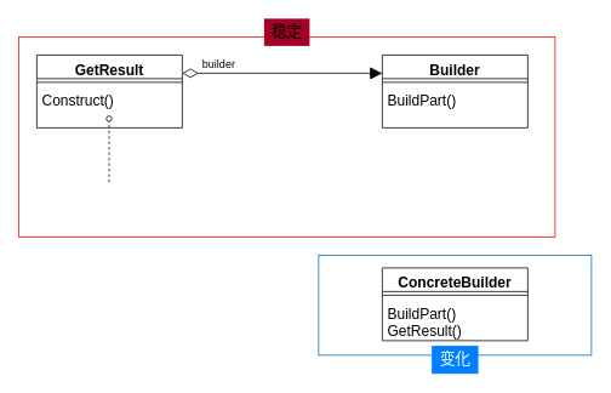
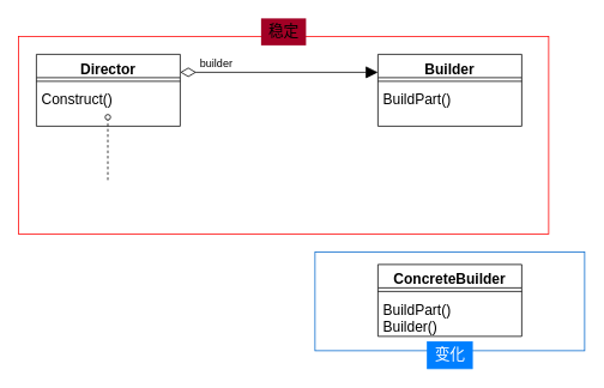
- <mxCell id="4" value="GetResult&#10;" style="swimlane;fontStyle=1;align=center;verticalAlign=top;childLayout=stackLayout;horizontal=1;startSize=26;horizontalStack=0;resizeParent=1;resizeParentMax=0;resizeLast=0;collapsible=1;marginBottom=0;fontSize=16;" vertex="1" parent="1"><mxGeometry x="40" y="60" width="160" height="80" as="geometry"><mxRectangle x="80" y="120" width="140" height="26" as="alternateBounds" /></mxGeometry></mxCell>
+ <mxCell id="4" value="Director&#10;" style="swimlane;fontStyle=1;align=center;verticalAlign=top;childLayout=stackLayout;horizontal=1;startSize=26;horizontalStack=0;resizeParent=1;resizeParentMax=0;resizeLast=0;collapsible=1;marginBottom=0;fontSize=16;" vertex="1" parent="1"><mxGeometry x="40" y="60" width="160" height="80" as="geometry"><mxRectangle x="80" y="120" width="140" height="26" as="alternateBounds" /></mxGeometry></mxCell>
- <mxCell id="16" value="BuildPart()&#10;GetResult()" style="text;strokeColor=none;fillColor=none;align=left;verticalAlign=top;spacingLeft=4;spacingRight=4;overflow=hidden;rotatable=0;points=[[0,0.5],[1,0.5]];portConstraint=eastwest;fontSize=16;" vertex="1" parent="14"><mxGeometry y="34" width="160" height="46" as="geometry" /></mxCell>
+ <mxCell id="16" value="BuildPart()&#10;Builder()" style="text;strokeColor=none;fillColor=none;align=left;verticalAlign=top;spacingLeft=4;spacingRight=4;overflow=hidden;rotatable=0;points=[[0,0.5],[1,0.5]];portConstraint=eastwest;fontSize=16;" vertex="1" parent="14"><mxGeometry y="34" width="160" height="46" as="geometry" /></mxCell>
